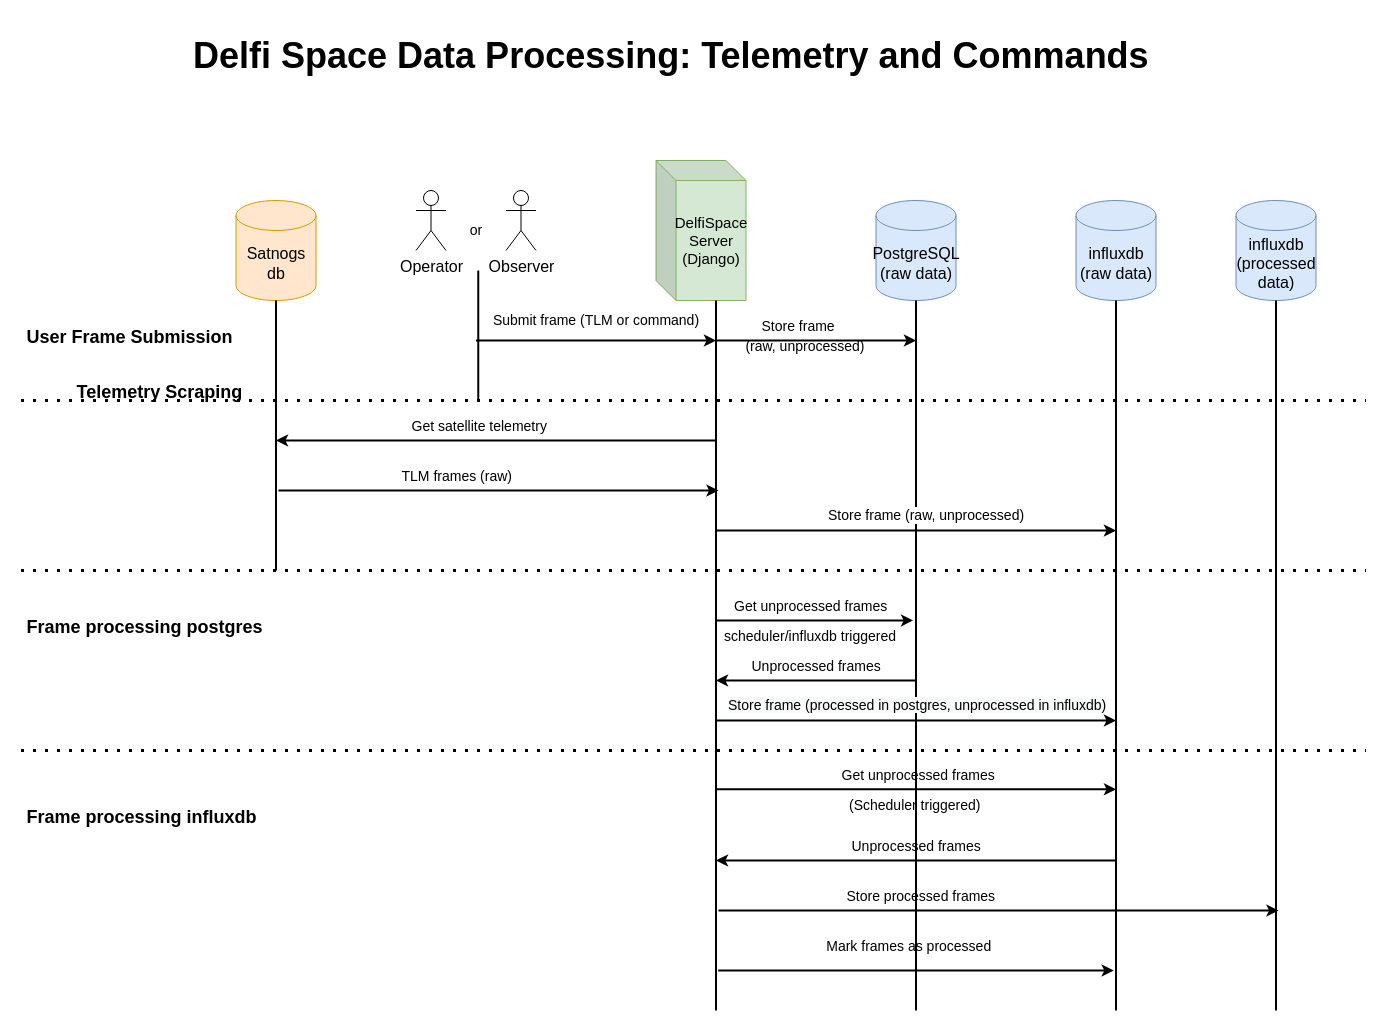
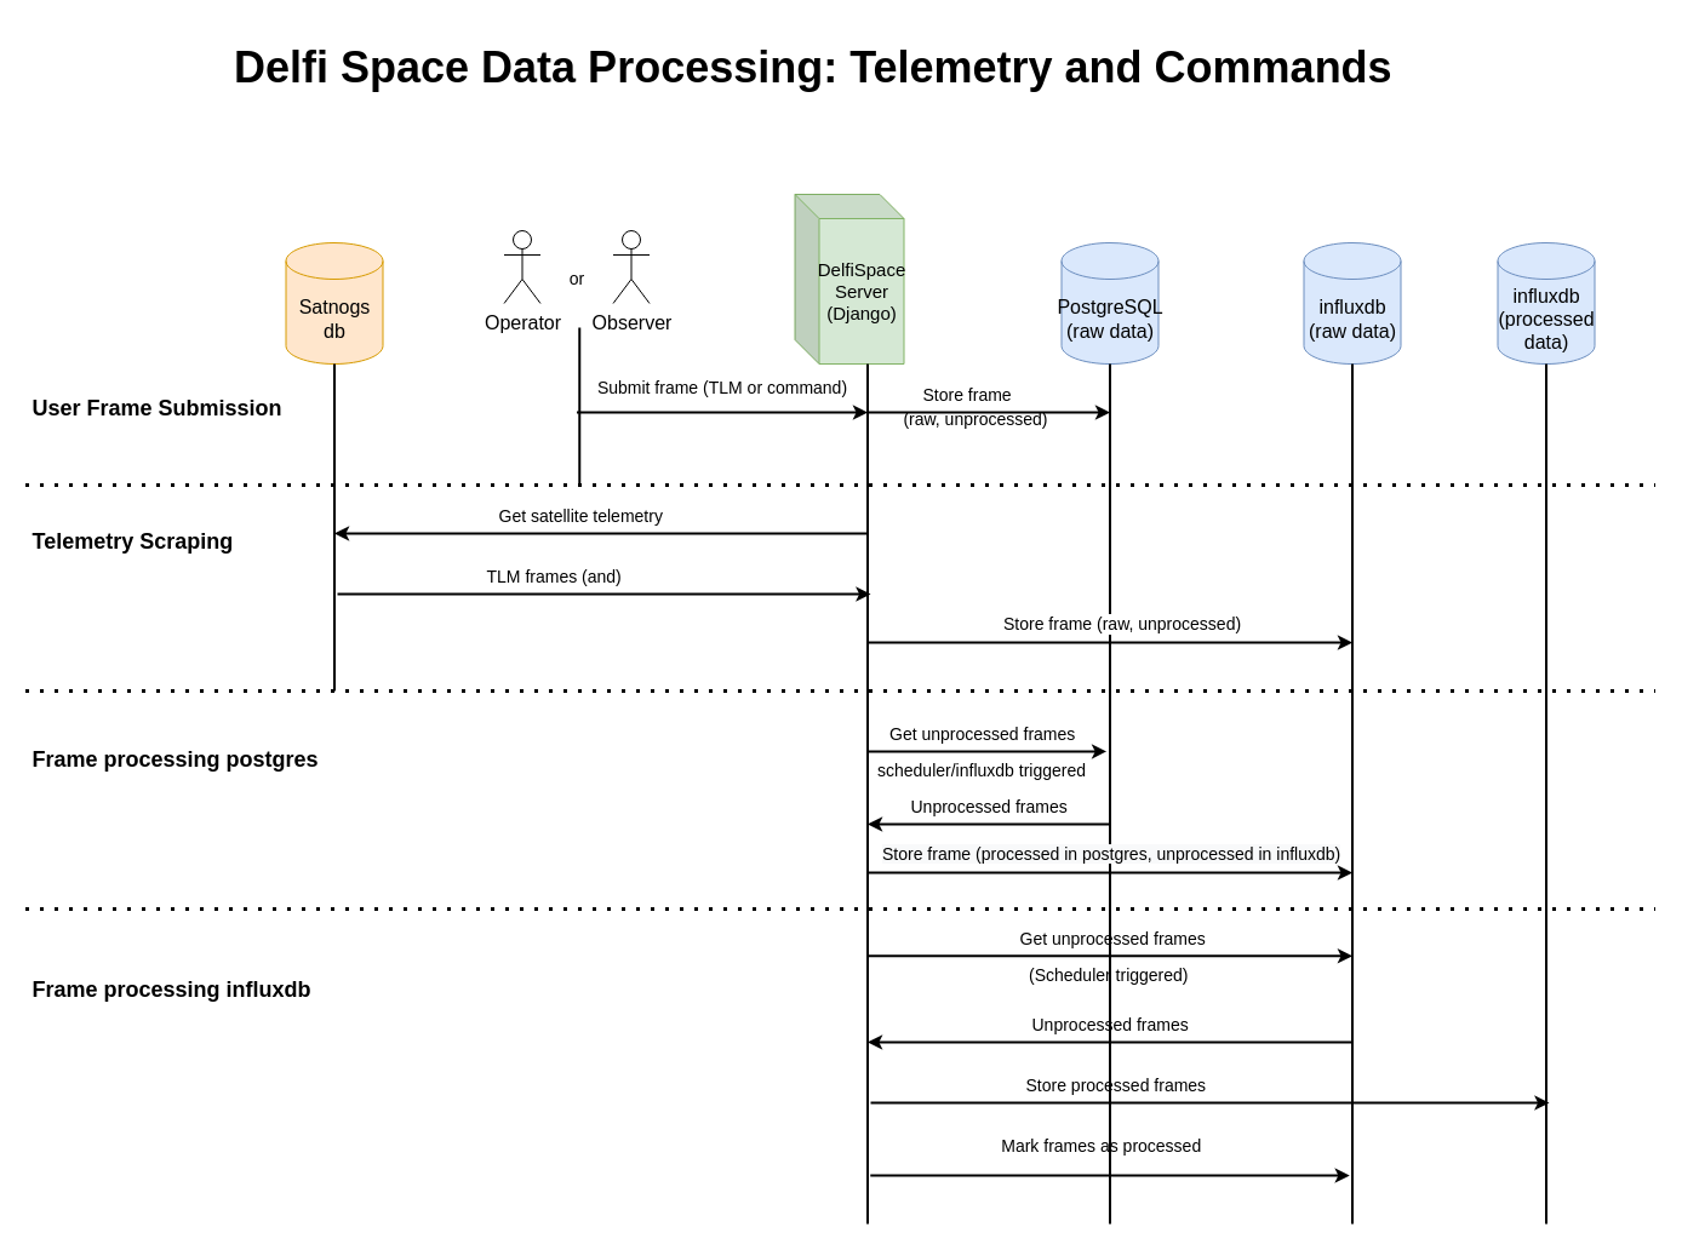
- <mxCell id="45" value="Telemetry Scraping" style="text;strokeColor=none;fillColor=none;align=left;verticalAlign=middle;spacingLeft=4;spacingRight=4;overflow=hidden;points=[[0,0.5],[1,0.5]];portConstraint=eastwest;rotatable=0;strokeWidth=1;fontSize=18;fontStyle=1" vertex="1" parent="1"><mxGeometry x="70.5" y="375" width="205" height="30" as="geometry" /></mxCell>
+ <mxCell id="45" value="Telemetry Scraping" style="text;strokeColor=none;fillColor=none;align=left;verticalAlign=middle;spacingLeft=4;spacingRight=4;overflow=hidden;points=[[0,0.5],[1,0.5]];portConstraint=eastwest;rotatable=0;strokeWidth=1;fontSize=18;fontStyle=1" vertex="1" parent="1"><mxGeometry x="20.5" y="430" width="205" height="30" as="geometry" /></mxCell>
- <mxCell id="42" value="TLM frames (raw)" style="text;strokeColor=none;fillColor=none;align=left;verticalAlign=middle;spacingLeft=4;spacingRight=4;overflow=hidden;points=[[0,0.5],[1,0.5]];portConstraint=eastwest;rotatable=0;strokeWidth=1;fontSize=14;" vertex="1" parent="1"><mxGeometry x="395.5" y="460" width="165" height="30" as="geometry" /></mxCell>
+ <mxCell id="42" value="TLM frames (and)" style="text;strokeColor=none;fillColor=none;align=left;verticalAlign=middle;spacingLeft=4;spacingRight=4;overflow=hidden;points=[[0,0.5],[1,0.5]];portConstraint=eastwest;rotatable=0;strokeWidth=1;fontSize=14;" vertex="1" parent="1"><mxGeometry x="395.5" y="460" width="165" height="30" as="geometry" /></mxCell>
